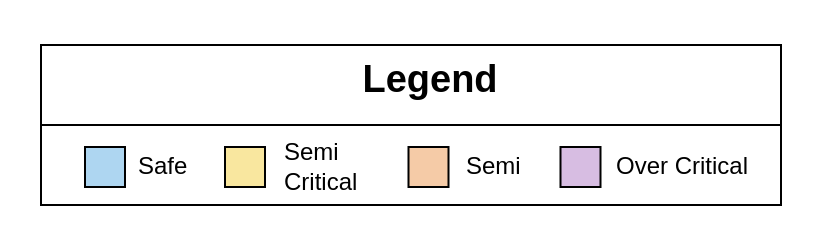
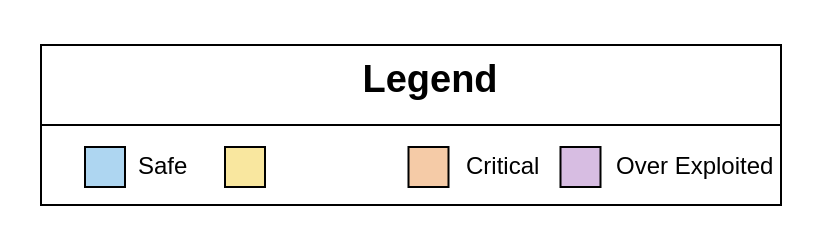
- <mxCell id="7" value="Semi Critical" style="text;html=1;strokeColor=none;fillColor=none;align=left;verticalAlign=middle;whiteSpace=wrap;rounded=0;" parent="1" vertex="1"><mxGeometry x="139.5" y="68" width="60.5" height="30" as="geometry" /></mxCell>
- <mxCell id="11" value="Semi" style="text;html=1;strokeColor=none;fillColor=none;align=left;verticalAlign=middle;whiteSpace=wrap;rounded=0;" vertex="1" parent="1"><mxGeometry x="230.75" y="68" width="60" height="30" as="geometry" /></mxCell>
+ <mxCell id="11" value="Critical" style="text;html=1;strokeColor=none;fillColor=none;align=left;verticalAlign=middle;whiteSpace=wrap;rounded=0;" vertex="1" parent="1"><mxGeometry x="230.75" y="68" width="60" height="30" as="geometry" /></mxCell>
- <mxCell id="10" value="Over Critical" style="text;html=1;strokeColor=none;fillColor=none;align=left;verticalAlign=middle;whiteSpace=wrap;rounded=0;" vertex="1" parent="1"><mxGeometry x="306.25" y="68" width="82.5" height="30" as="geometry" /></mxCell>
+ <mxCell id="10" value="Over Exploited" style="text;html=1;strokeColor=none;fillColor=none;align=left;verticalAlign=middle;whiteSpace=wrap;rounded=0;" vertex="1" parent="1"><mxGeometry x="306.25" y="68" width="82.5" height="30" as="geometry" /></mxCell>
